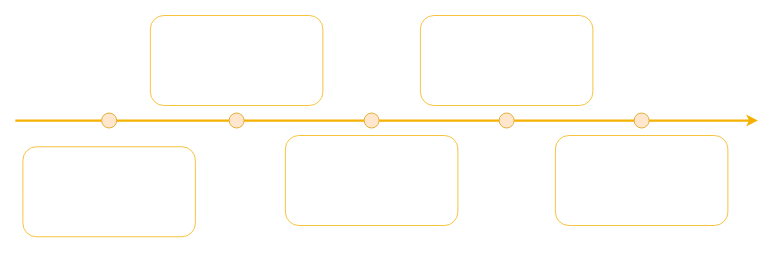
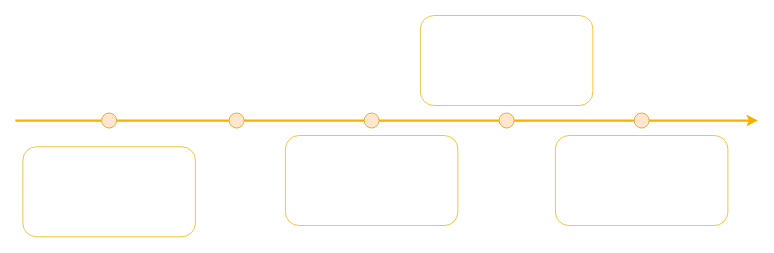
- <mxCell id="2" value="&lt;font color=&quot;#ffffff&quot;&gt;&lt;font style=&quot;font-size: 20px;&quot;&gt;&lt;font style=&quot;font-size: 20px;&quot;&gt;&lt;b style=&quot;&quot;&gt;Classification&lt;/b&gt;&lt;/font&gt;&lt;br&gt;&lt;/font&gt;&lt;br&gt;Initial applicationof classification methods on a subset of the data based on current and previous literature&amp;nbsp;&lt;/font&gt;" style="rounded=1;whiteSpace=wrap;html=1;strokeColor=#F5B000;fillColor=none;" vertex="1" parent="1"><mxGeometry x="200" y="20" width="230" height="120" as="geometry" /></mxCell>
